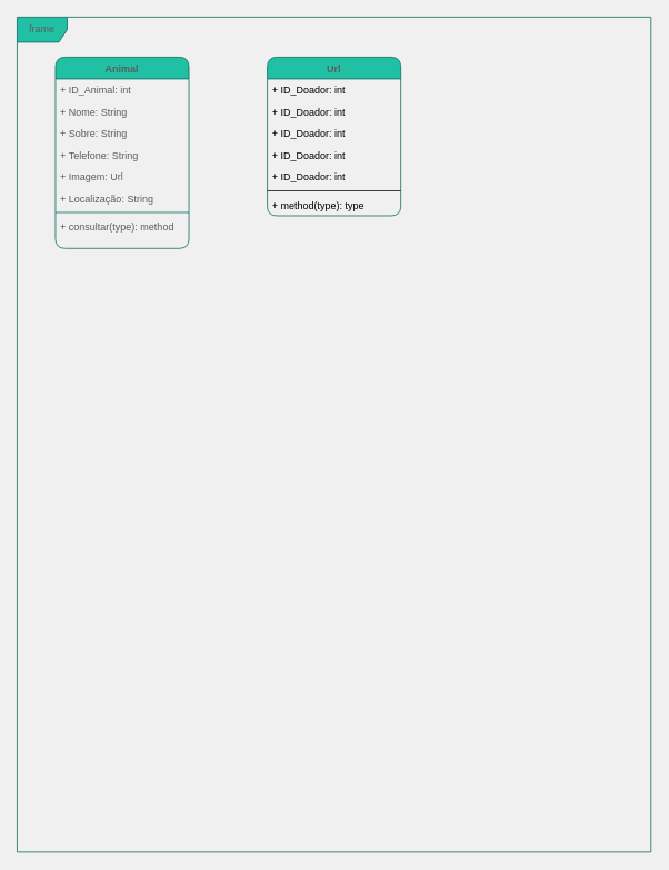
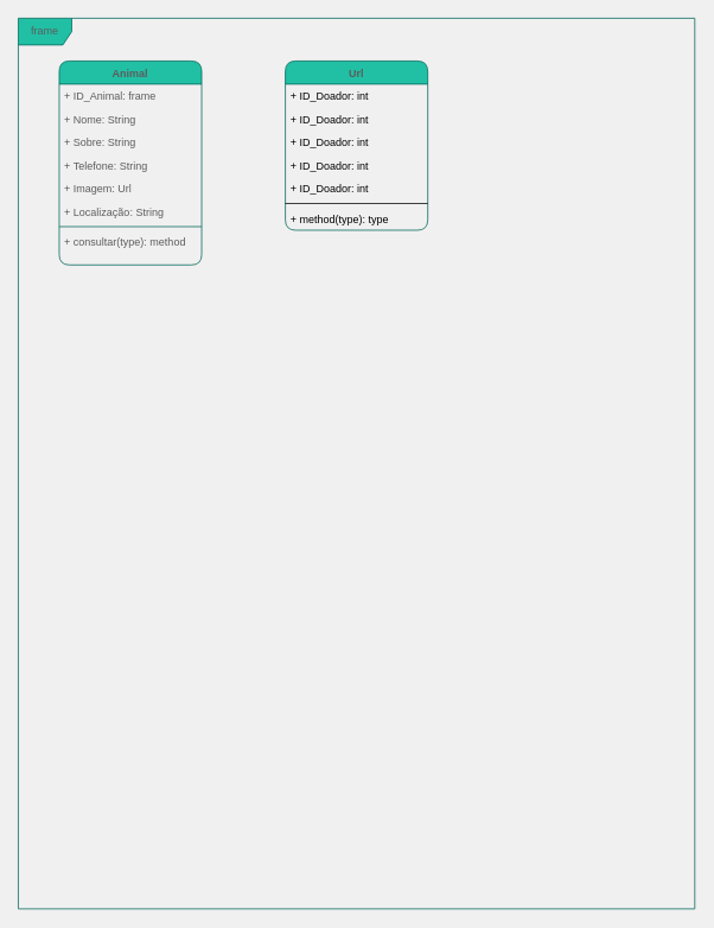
- <mxCell id="4" value="+ ID_Animal: int" style="text;strokeColor=none;fillColor=none;align=left;verticalAlign=top;spacingLeft=4;spacingRight=4;overflow=hidden;rotatable=0;points=[[0,0.5],[1,0.5]];portConstraint=eastwest;fontColor=#5C5C5C;rounded=1;" vertex="1" parent="3"><mxGeometry y="26" width="160" height="26" as="geometry" /></mxCell>
+ <mxCell id="4" value="+ ID_Animal: frame" style="text;strokeColor=none;fillColor=none;align=left;verticalAlign=top;spacingLeft=4;spacingRight=4;overflow=hidden;rotatable=0;points=[[0,0.5],[1,0.5]];portConstraint=eastwest;fontColor=#5C5C5C;rounded=1;" vertex="1" parent="3"><mxGeometry y="26" width="160" height="26" as="geometry" /></mxCell>
